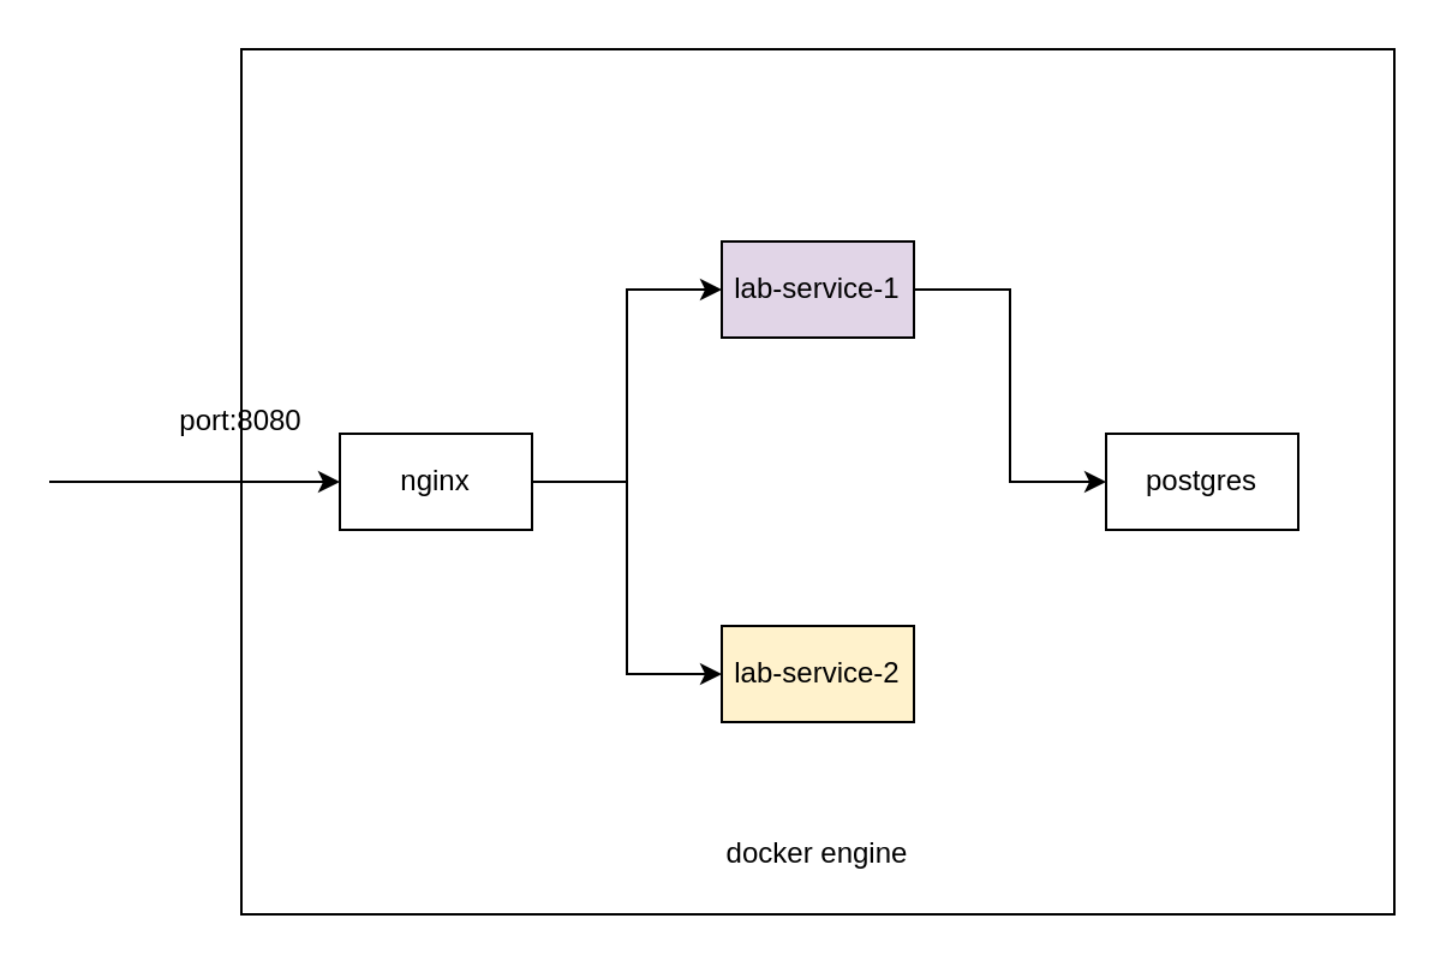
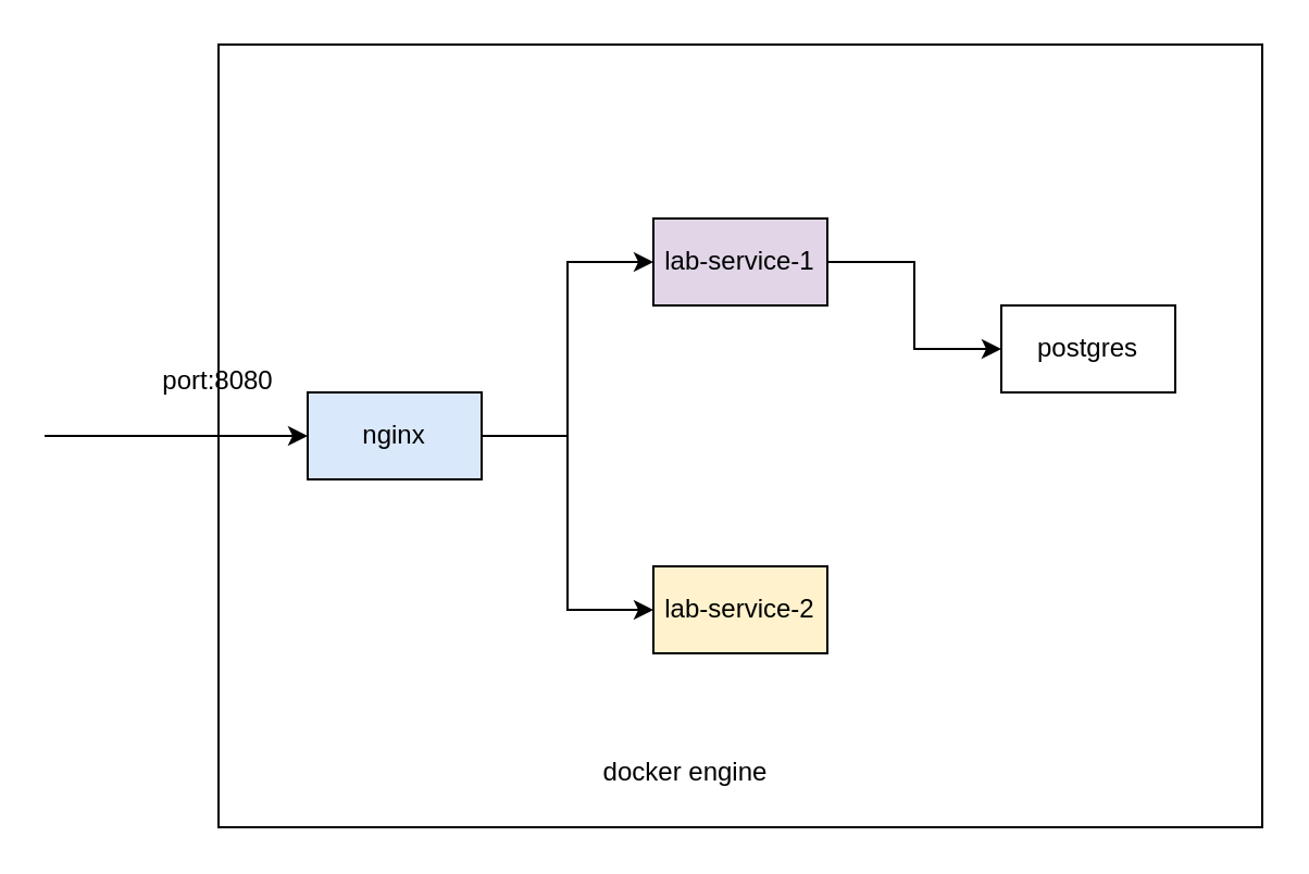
- <mxCell id="5" value="nginx" style="rounded=0;whiteSpace=wrap;html=1;" vertex="1" parent="1"><mxGeometry x="141" y="180" width="80" height="40" as="geometry" /></mxCell>
+ <mxCell id="5" value="nginx" style="rounded=0;whiteSpace=wrap;html=1;fillColor=#dae8fc;" vertex="1" parent="1"><mxGeometry x="141" y="180" width="80" height="40" as="geometry" /></mxCell>
- <mxCell id="9" value="postgres" style="rounded=0;whiteSpace=wrap;html=1;" vertex="1" parent="1"><mxGeometry x="460" y="180" width="80" height="40" as="geometry" /></mxCell>
+ <mxCell id="9" value="postgres" style="rounded=0;whiteSpace=wrap;html=1;" vertex="1" parent="1"><mxGeometry x="460" y="140" width="80" height="40" as="geometry" /></mxCell>
- <mxCell id="10" value="docker engine" style="text;html=1;align=center;verticalAlign=middle;whiteSpace=wrap;rounded=0;" vertex="1" parent="1"><mxGeometry x="300" y="340" width="80" height="30" as="geometry" /></mxCell>
+ <mxCell id="10" value="docker engine" style="text;html=1;align=center;verticalAlign=middle;whiteSpace=wrap;rounded=0;" vertex="1" parent="1"><mxGeometry x="275" y="340" width="80" height="30" as="geometry" /></mxCell>
